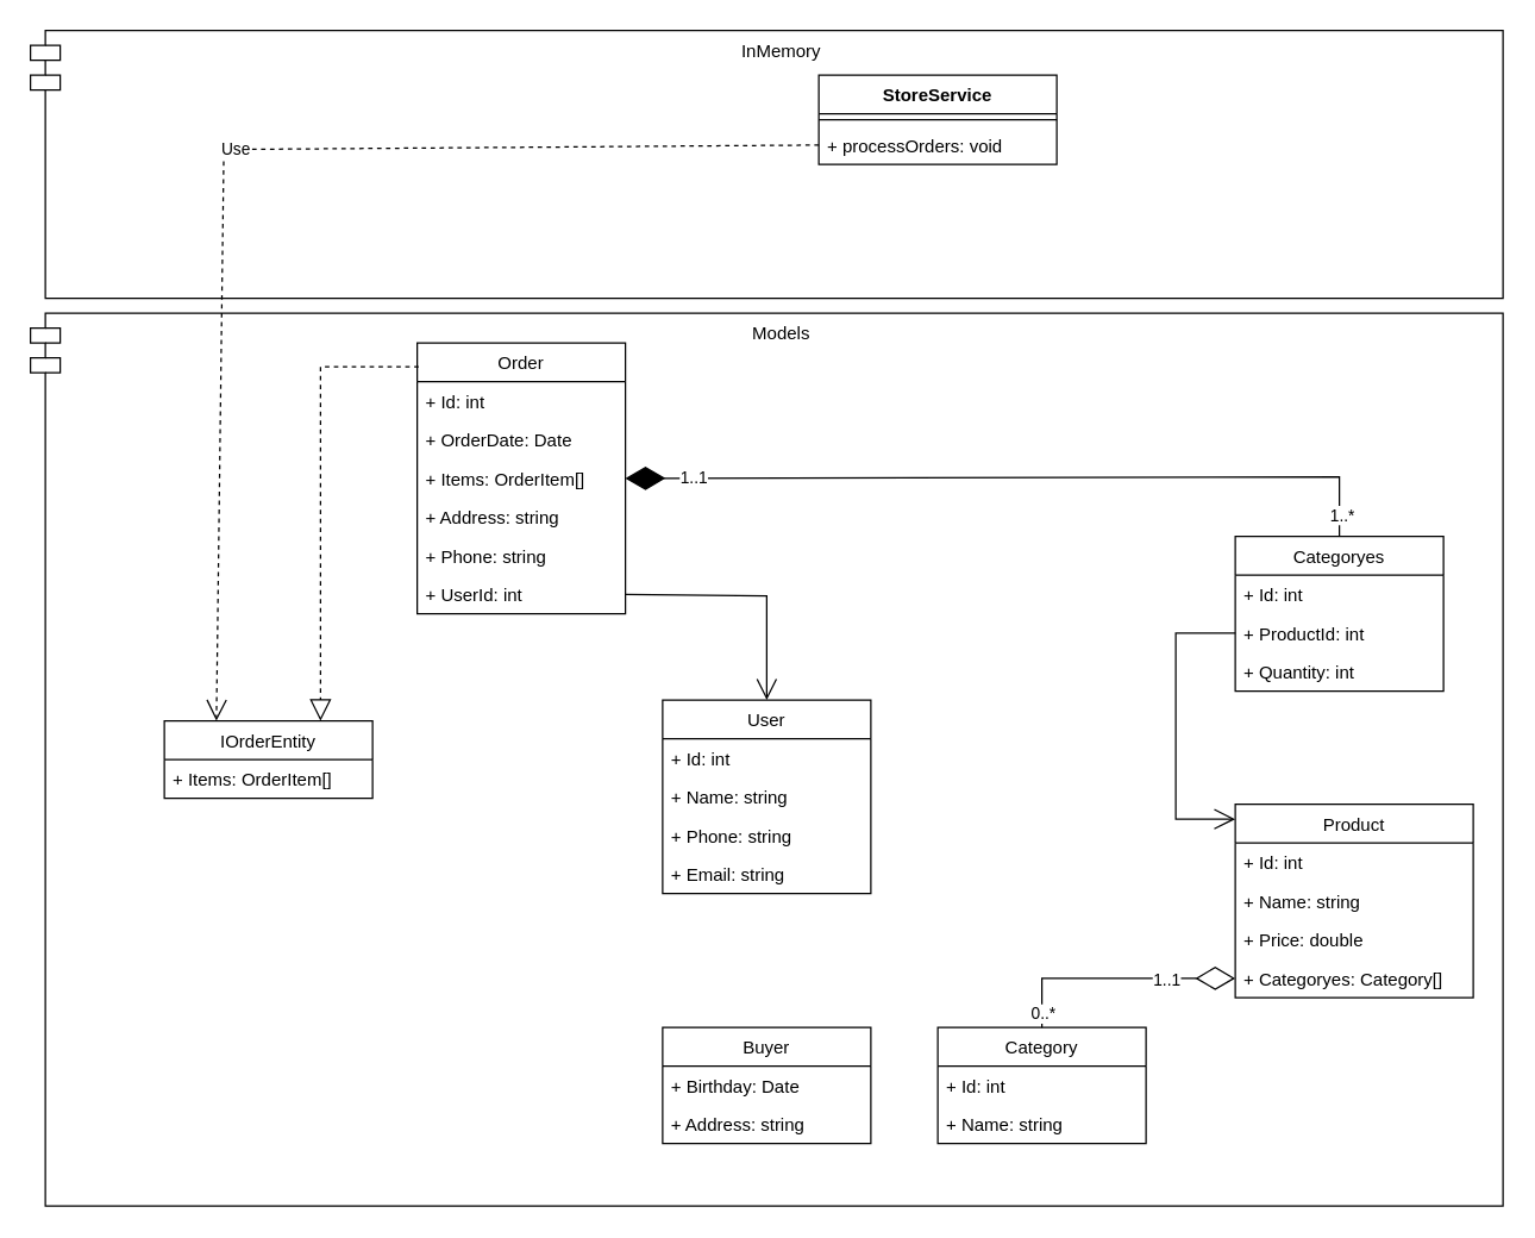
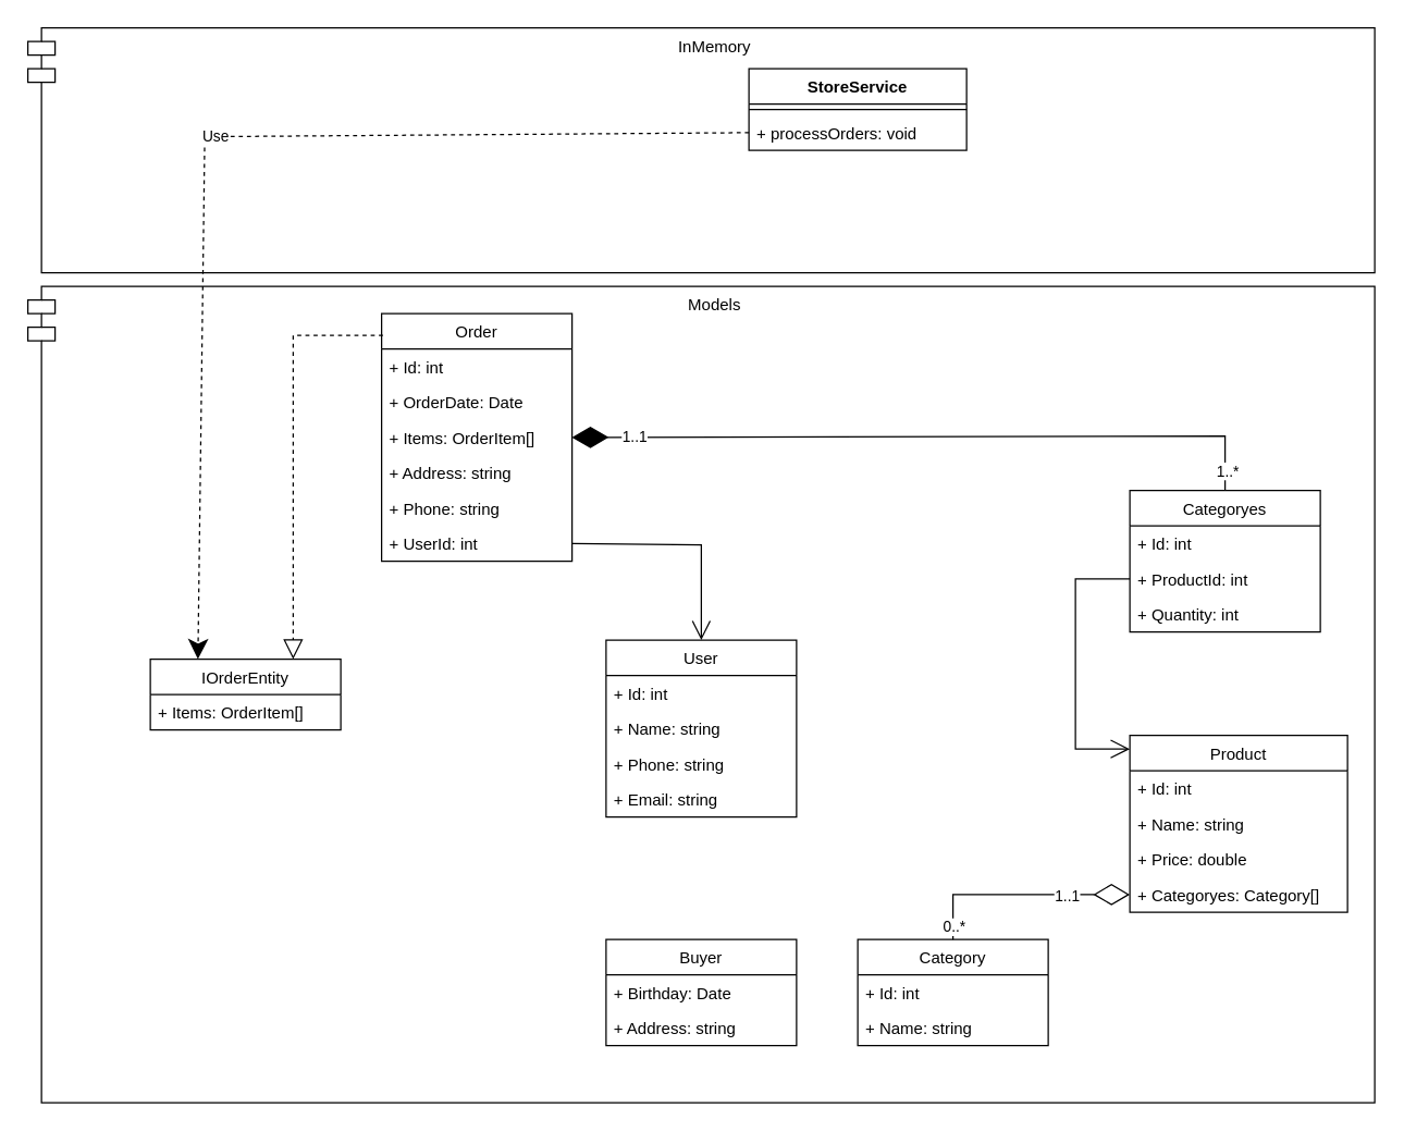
- <mxCell id="45" value="Use" style="endArrow=open;endSize=12;dashed=1;html=1;rounded=0;exitX=0;exitY=0.5;exitDx=0;exitDy=0;entryX=0.25;entryY=0;entryDx=0;entryDy=0;" edge="1" parent="1" source="41" target="42"><mxGeometry width="160" relative="1" as="geometry"><mxPoint x="200" y="620" as="sourcePoint" /><mxPoint x="360" y="620" as="targetPoint" /><Array as="points"><mxPoint x="150" y="100" /></Array></mxGeometry></mxCell>
+ <mxCell id="45" value="Use" style="endArrow=classic;endSize=12;dashed=1;html=1;rounded=0;exitX=0;exitY=0.5;exitDx=0;exitDy=0;entryX=0.25;entryY=0;entryDx=0;entryDy=0;" edge="1" parent="1" source="41" target="42"><mxGeometry width="160" relative="1" as="geometry"><mxPoint x="200" y="620" as="sourcePoint" /><mxPoint x="360" y="620" as="targetPoint" /><Array as="points"><mxPoint x="150" y="100" /></Array></mxGeometry></mxCell>
